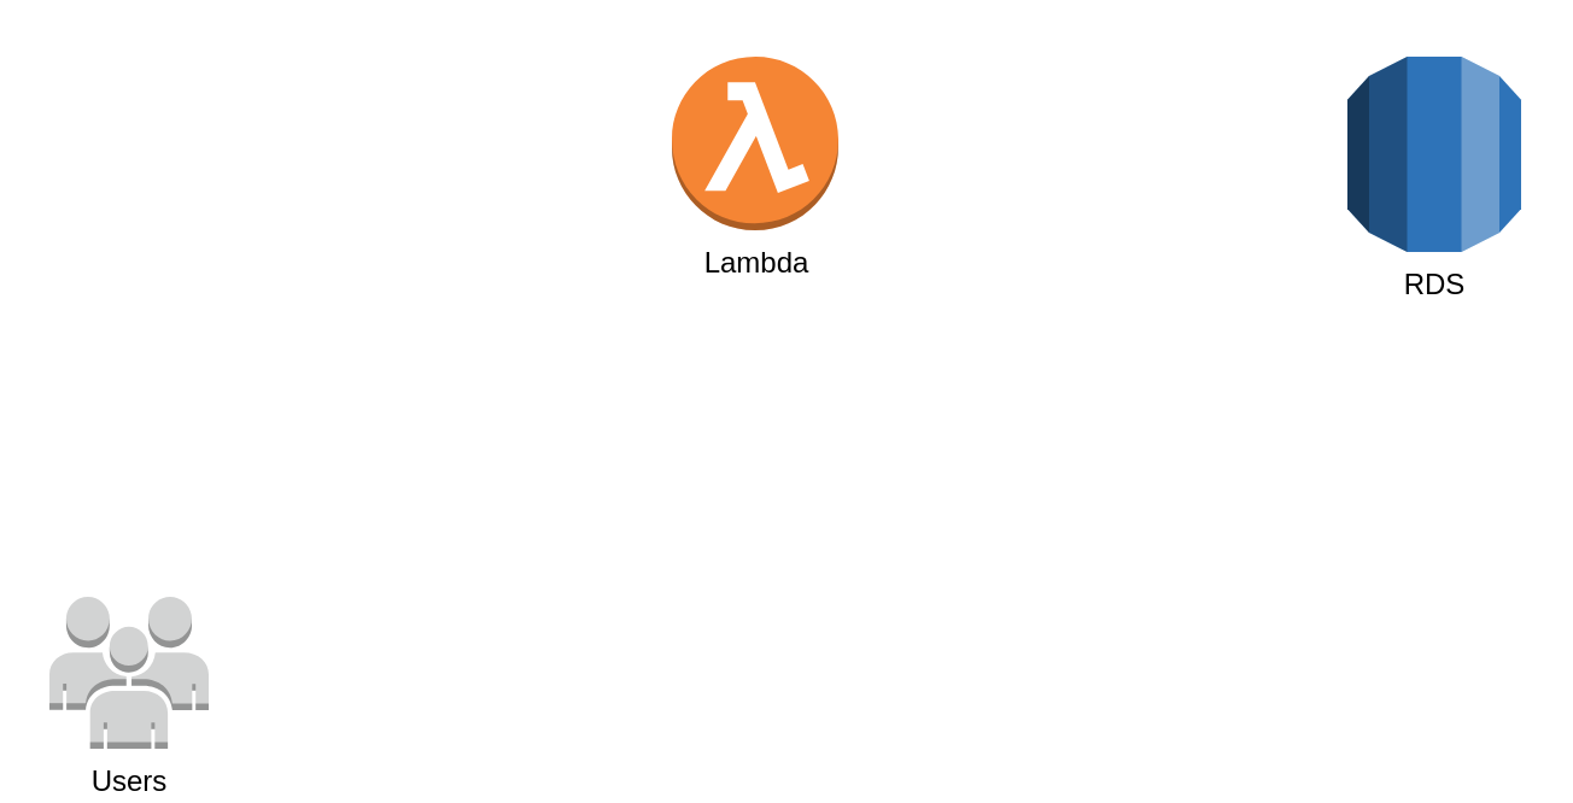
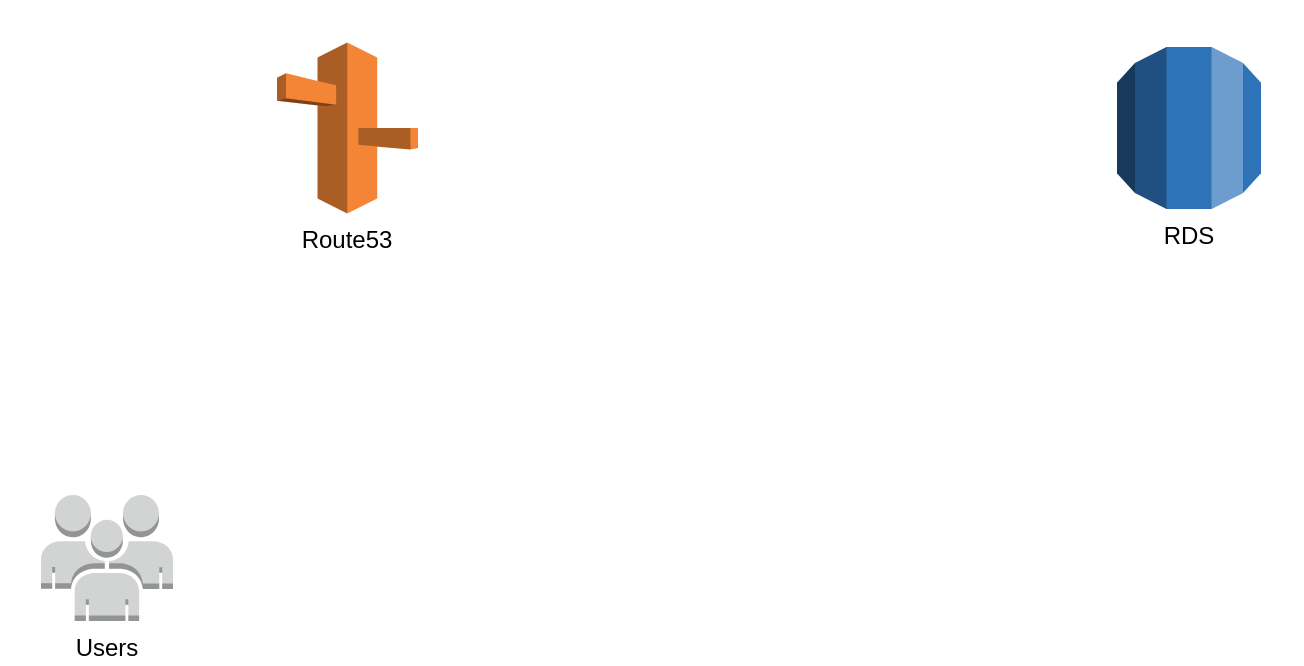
- <mxCell id="3" value="Lambda" style="outlineConnect=0;dashed=0;verticalLabelPosition=bottom;verticalAlign=top;align=center;html=1;shape=mxgraph.aws3.lambda_function;fillColor=#F58534;gradientColor=none;" vertex="1" parent="1"><mxGeometry x="278" y="23" width="69" height="72" as="geometry" /></mxCell>
+ <mxCell id="4" value="Route53" style="outlineConnect=0;dashed=0;verticalLabelPosition=bottom;verticalAlign=top;align=center;html=1;shape=mxgraph.aws3.route_53;fillColor=#F58536;gradientColor=none;" vertex="1" parent="1"><mxGeometry x="138" y="20.75" width="70.5" height="85.5" as="geometry" /></mxCell>
